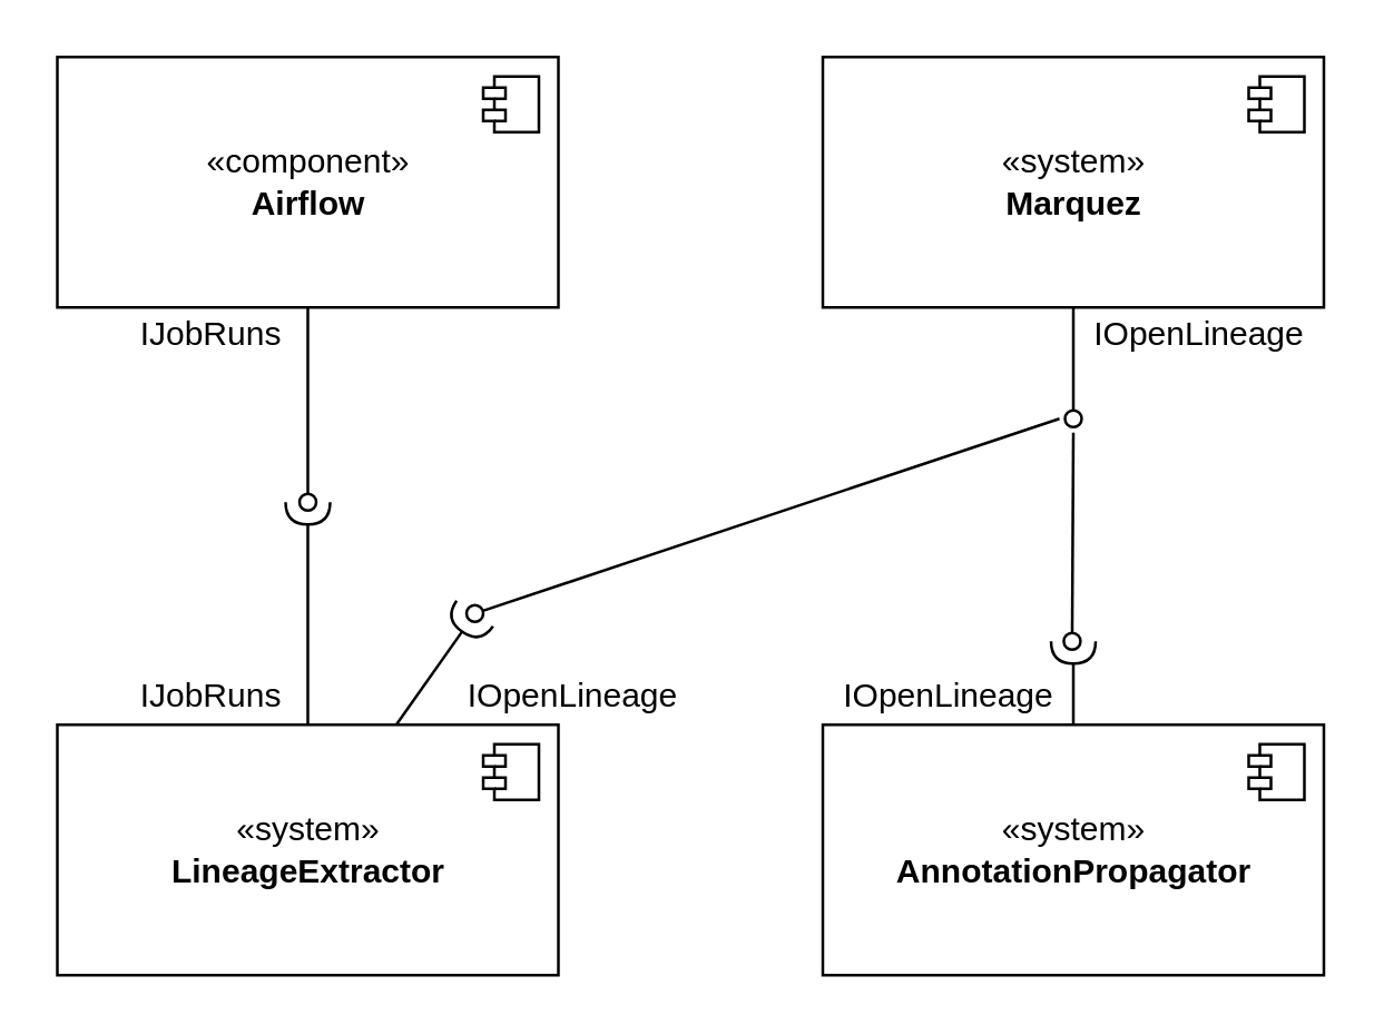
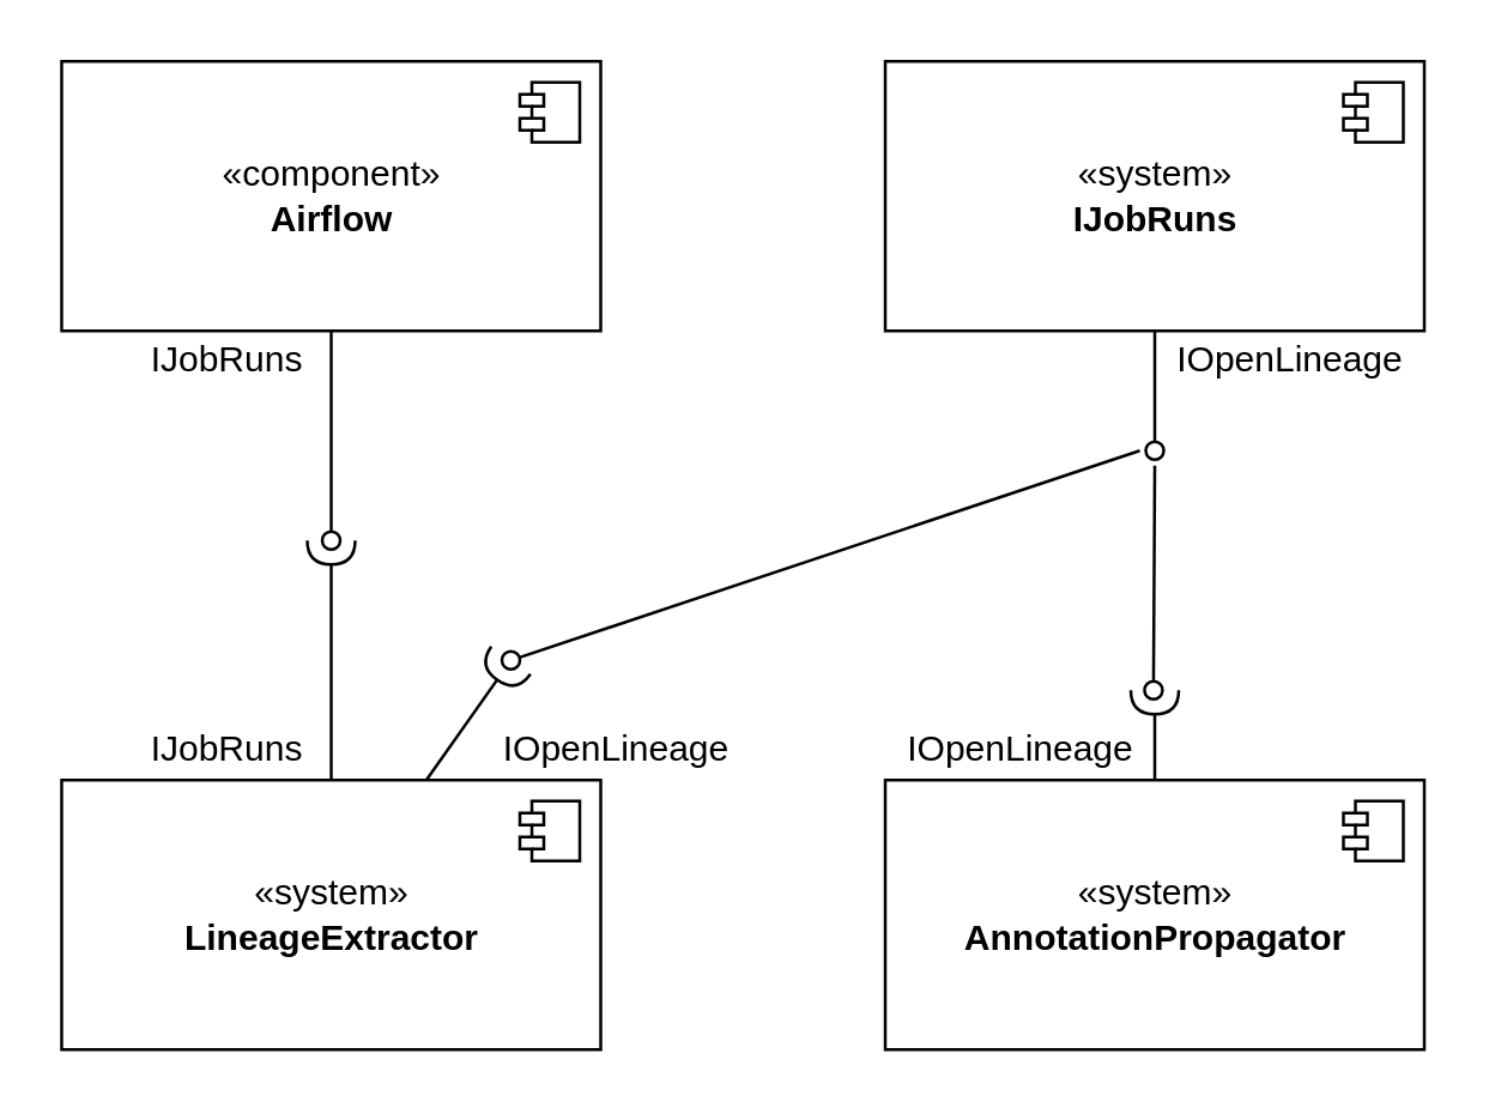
- <mxCell id="13" value="«system»&lt;br&gt;&lt;b&gt;Marquez&lt;/b&gt;" style="html=1;dropTarget=0;labelBackgroundColor=none;fontColor=default;fillColor=default;" parent="1" vertex="1"><mxGeometry x="295" y="20" width="180" height="90" as="geometry" /></mxCell>
+ <mxCell id="13" value="«system»&lt;br&gt;&lt;b&gt;IJobRuns&lt;/b&gt;" style="html=1;dropTarget=0;labelBackgroundColor=none;fontColor=default;fillColor=default;" parent="1" vertex="1"><mxGeometry x="295" y="20" width="180" height="90" as="geometry" /></mxCell>
